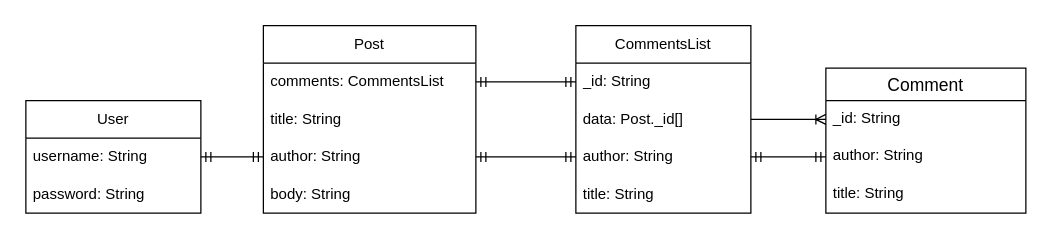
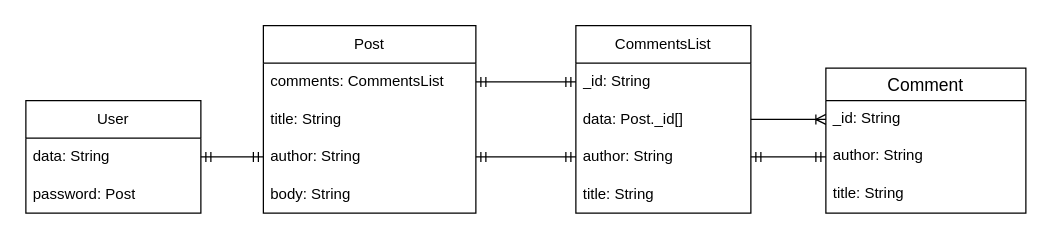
- <mxCell id="13" value="username: String" style="text;strokeColor=none;fillColor=none;align=left;verticalAlign=middle;spacingLeft=4;spacingRight=4;overflow=hidden;points=[[0,0.5],[1,0.5]];portConstraint=eastwest;rotatable=0;whiteSpace=wrap;html=1;" vertex="1" parent="12"><mxGeometry y="30" width="140" height="30" as="geometry" /></mxCell>
+ <mxCell id="13" value="data: String" style="text;strokeColor=none;fillColor=none;align=left;verticalAlign=middle;spacingLeft=4;spacingRight=4;overflow=hidden;points=[[0,0.5],[1,0.5]];portConstraint=eastwest;rotatable=0;whiteSpace=wrap;html=1;" vertex="1" parent="12"><mxGeometry y="30" width="140" height="30" as="geometry" /></mxCell>
- <mxCell id="14" value="password: String" style="text;strokeColor=none;fillColor=none;align=left;verticalAlign=middle;spacingLeft=4;spacingRight=4;overflow=hidden;points=[[0,0.5],[1,0.5]];portConstraint=eastwest;rotatable=0;whiteSpace=wrap;html=1;" vertex="1" parent="12"><mxGeometry y="60" width="140" height="30" as="geometry" /></mxCell>
+ <mxCell id="14" value="password: Post" style="text;strokeColor=none;fillColor=none;align=left;verticalAlign=middle;spacingLeft=4;spacingRight=4;overflow=hidden;points=[[0,0.5],[1,0.5]];portConstraint=eastwest;rotatable=0;whiteSpace=wrap;html=1;" vertex="1" parent="12"><mxGeometry y="60" width="140" height="30" as="geometry" /></mxCell>
